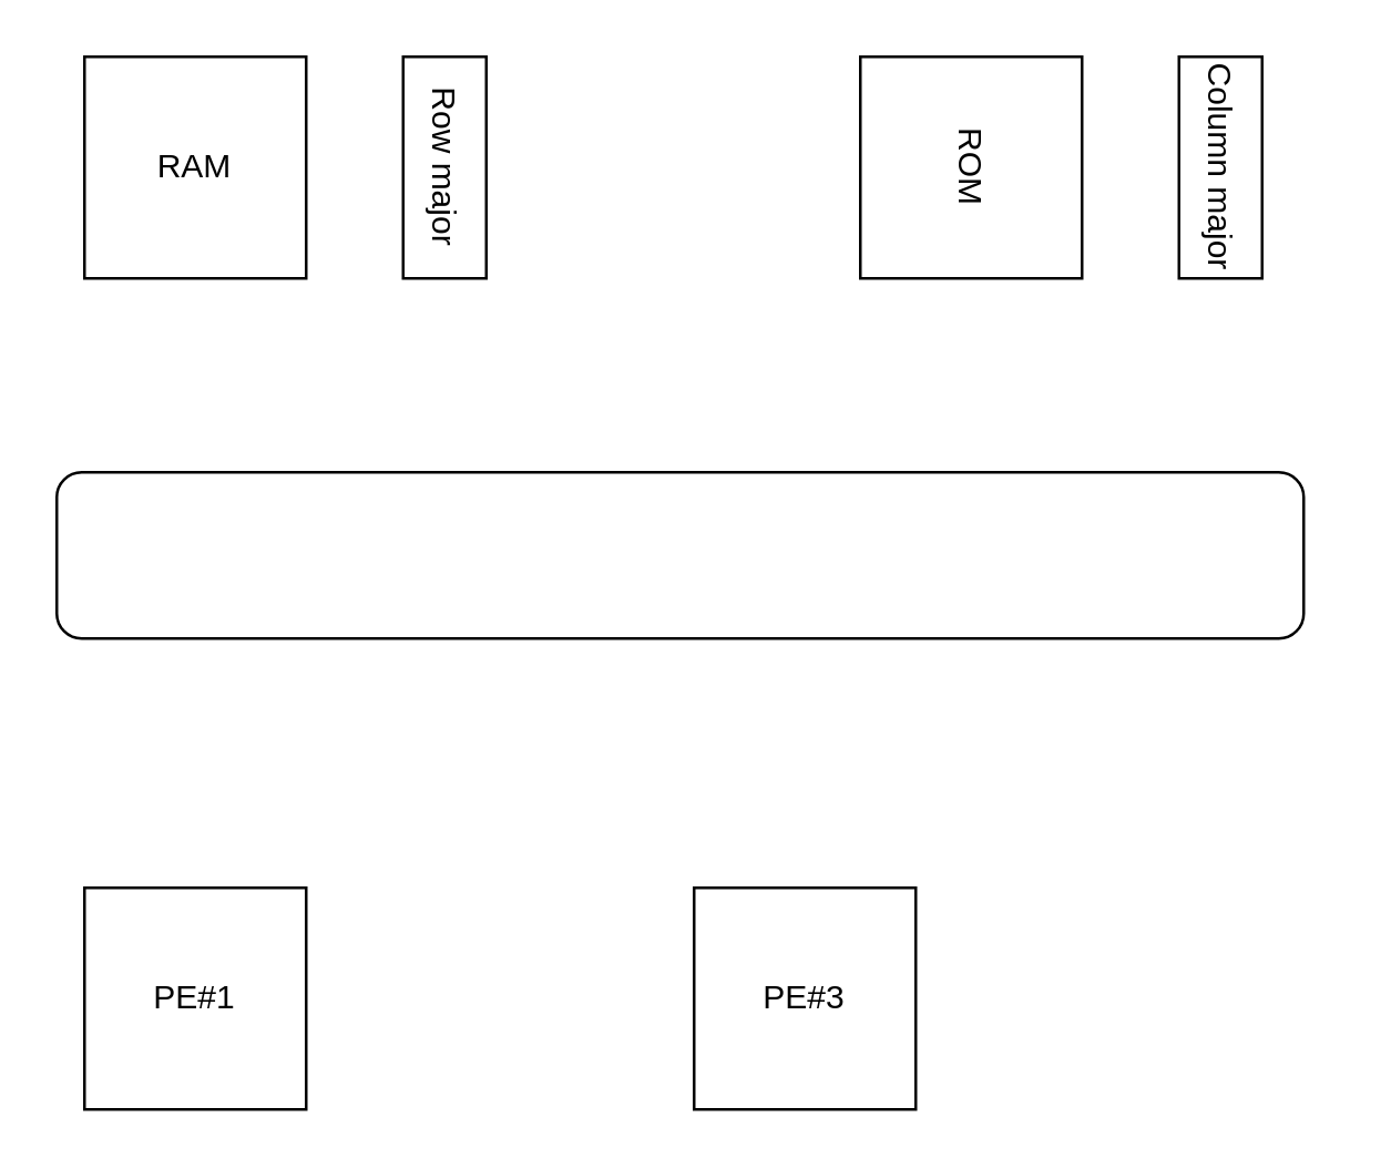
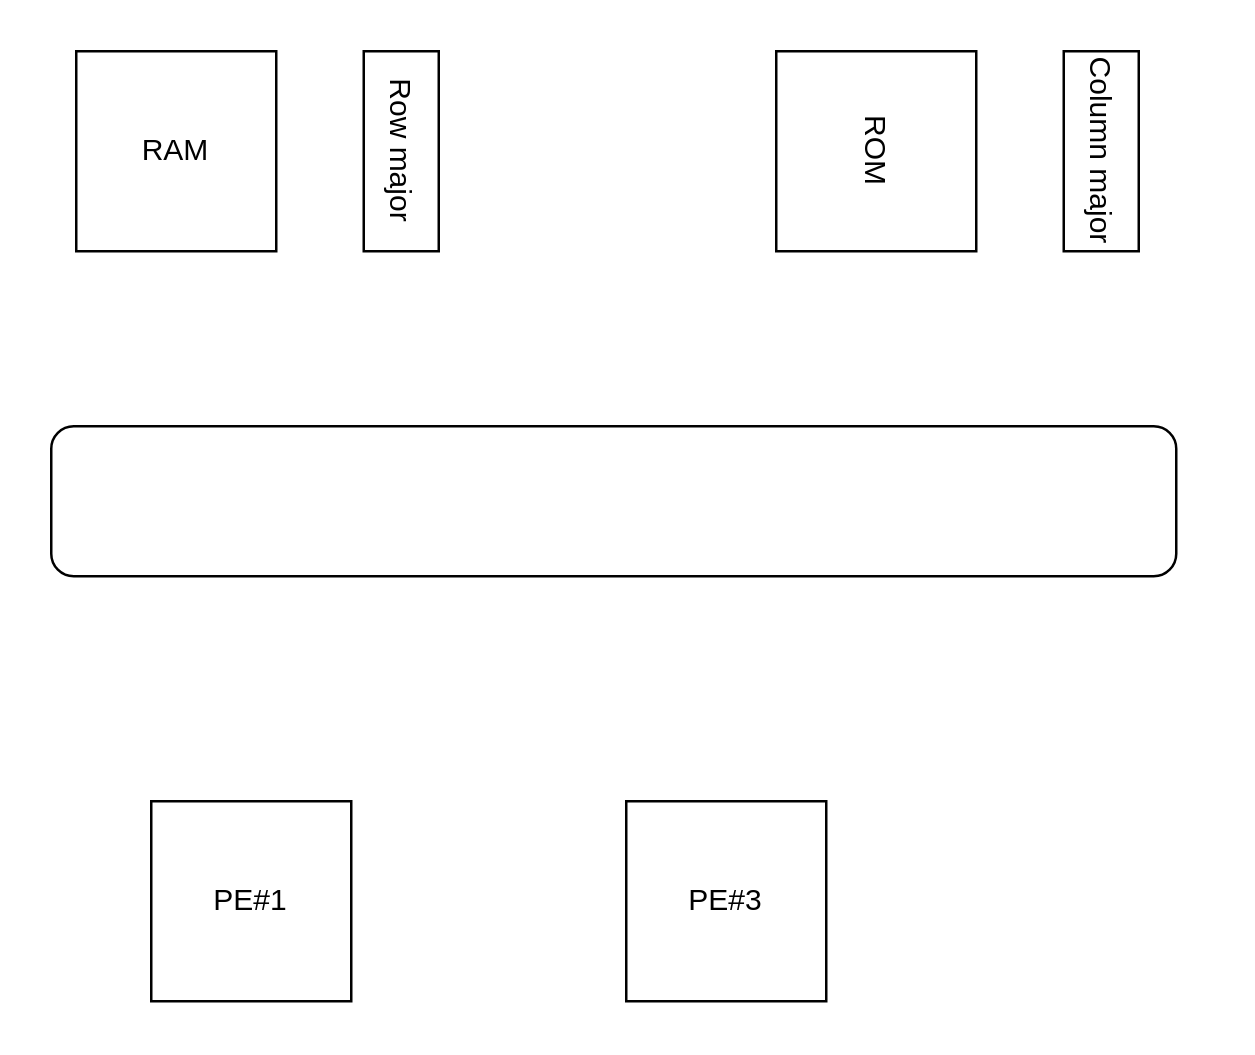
- <mxCell id="4" value="PE#1" style="whiteSpace=wrap;html=1;aspect=fixed;fillColor=none;" vertex="1" parent="1"><mxGeometry x="30" y="320" width="80" height="80" as="geometry" /></mxCell>
+ <mxCell id="4" value="PE#1" style="whiteSpace=wrap;html=1;aspect=fixed;fillColor=none;" vertex="1" parent="1"><mxGeometry x="60" y="320" width="80" height="80" as="geometry" /></mxCell>
